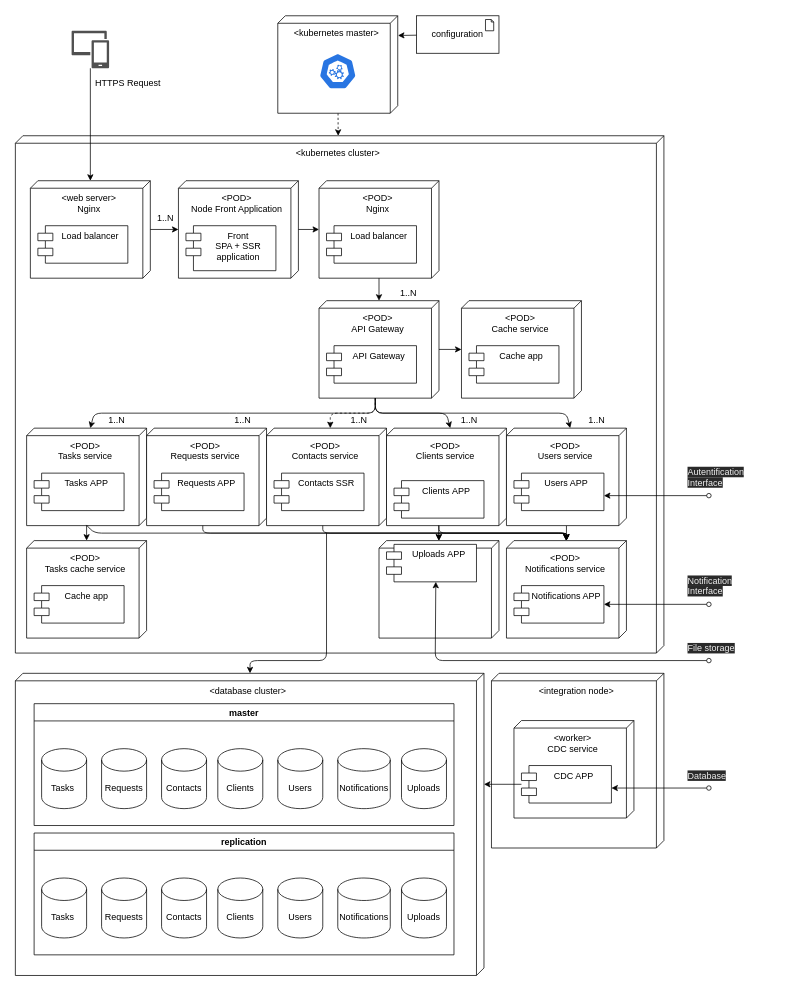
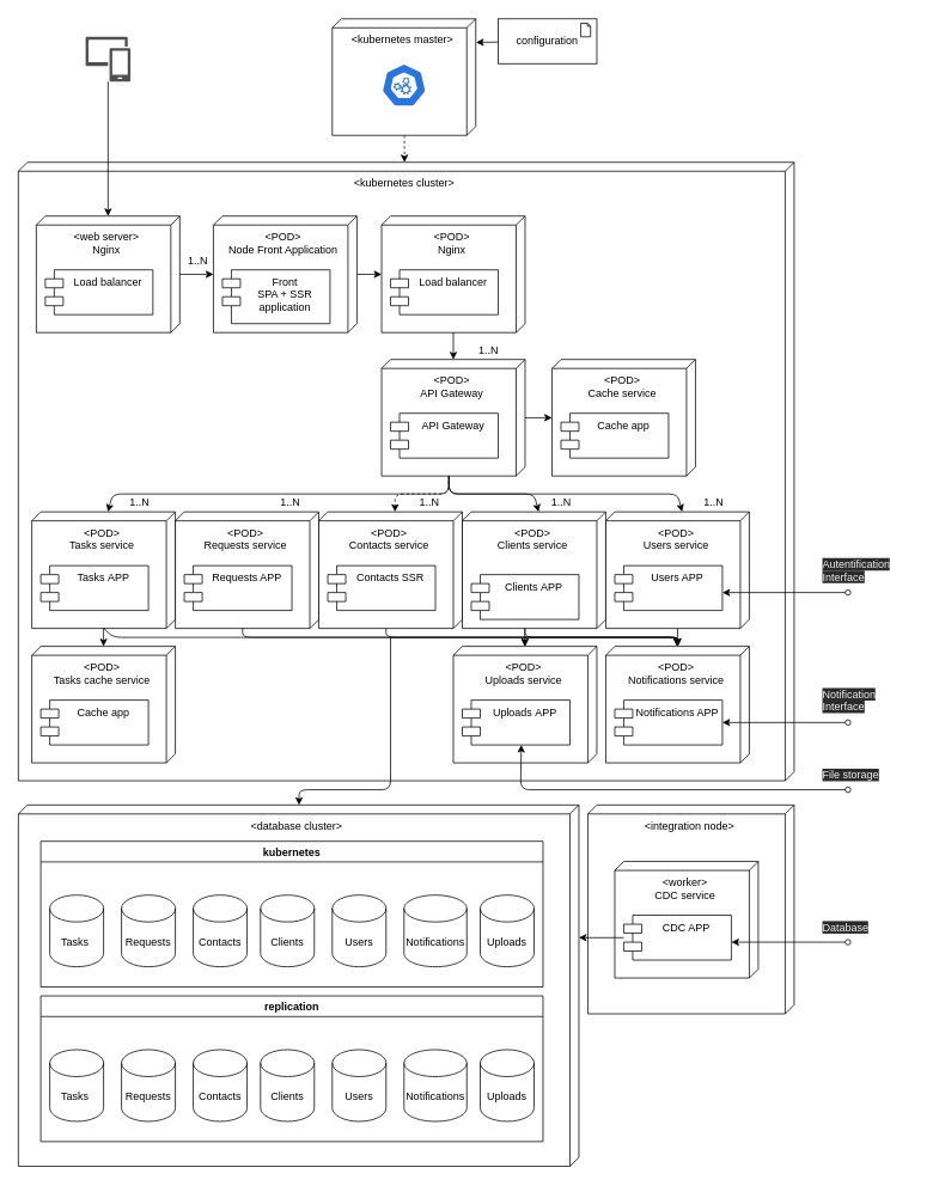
- <mxCell id="35" value="HTTPS Request" style="text;html=1;align=center;verticalAlign=middle;resizable=0;points=[];autosize=1;strokeColor=none;fillColor=none;" parent="1" vertex="1"><mxGeometry x="120" y="100" width="100" height="20" as="geometry" /></mxCell>
- <mxCell id="92" value="Uploads APP" style="shape=module;align=left;spacingLeft=20;align=center;verticalAlign=top;" vertex="1" parent="90"><mxGeometry x="10" y="5" width="120" height="50" as="geometry" /></mxCell>
+ <mxCell id="92" value="Uploads APP" style="shape=module;align=left;spacingLeft=20;align=center;verticalAlign=top;" vertex="1" parent="90"><mxGeometry x="10" y="60" width="120" height="50" as="geometry" /></mxCell>
- <mxCell id="66" value="master" style="swimlane;" parent="1" vertex="1"><mxGeometry x="45" y="937.5" width="560" height="162.5" as="geometry" /></mxCell>
+ <mxCell id="66" value="kubernetes" style="swimlane;" parent="1" vertex="1"><mxGeometry x="45" y="937.5" width="560" height="162.5" as="geometry" /></mxCell>
